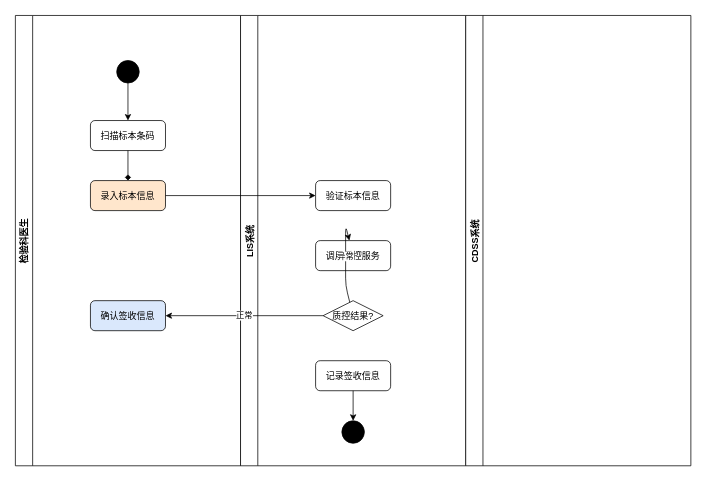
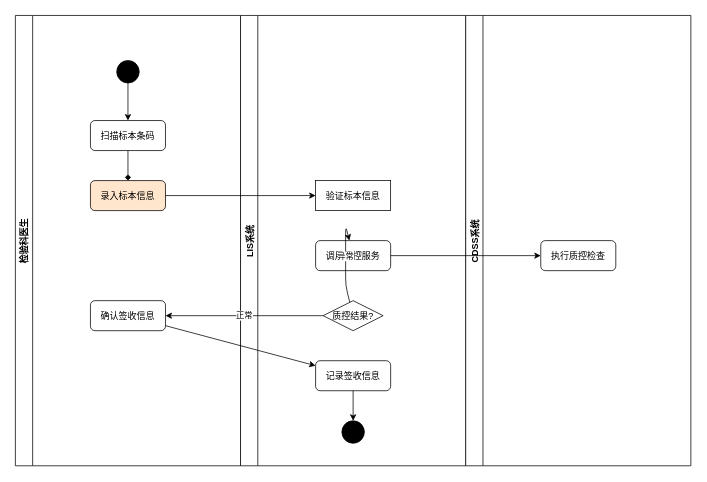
- <mxCell id="8" value="验证标本信息" style="rounded=1;" parent="7" vertex="1"><mxGeometry x="100" y="220" width="100" height="40" as="geometry" /></mxCell>
+ <mxCell id="8" value="验证标本信息" style="rounded=0;" parent="7" vertex="1"><mxGeometry x="100" y="220" width="100" height="40" as="geometry" /></mxCell>
+ <mxCell id="18" value="" style="endArrow=classic;html=1;" parent="1" source="9" target="14" edge="1"><mxGeometry relative="1" as="geometry" /></mxCell>
+ <mxCell id="14" value="执行质控检查" style="rounded=1;" parent="13" vertex="1"><mxGeometry x="100" y="300" width="100" height="40" as="geometry" /></mxCell>
- <mxCell id="6" value="确认签收信息" style="rounded=1;fillColor=#dae8fc;" parent="2" vertex="1"><mxGeometry x="100" y="380" width="100" height="40" as="geometry" /></mxCell>
+ <mxCell id="6" value="确认签收信息" style="rounded=1;" parent="2" vertex="1"><mxGeometry x="100" y="380" width="100" height="40" as="geometry" /></mxCell>
+ <mxCell id="21" value="" style="endArrow=classic;html=1;" parent="1" source="6" target="10" edge="1"><mxGeometry relative="1" as="geometry" /></mxCell>
